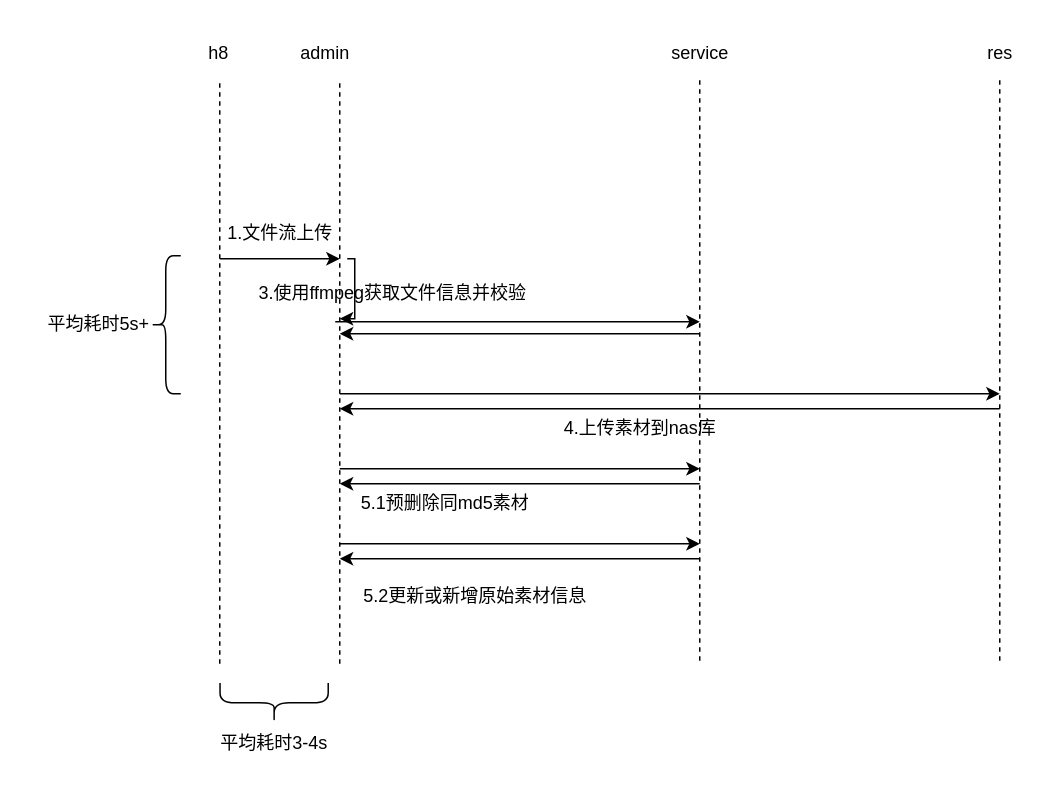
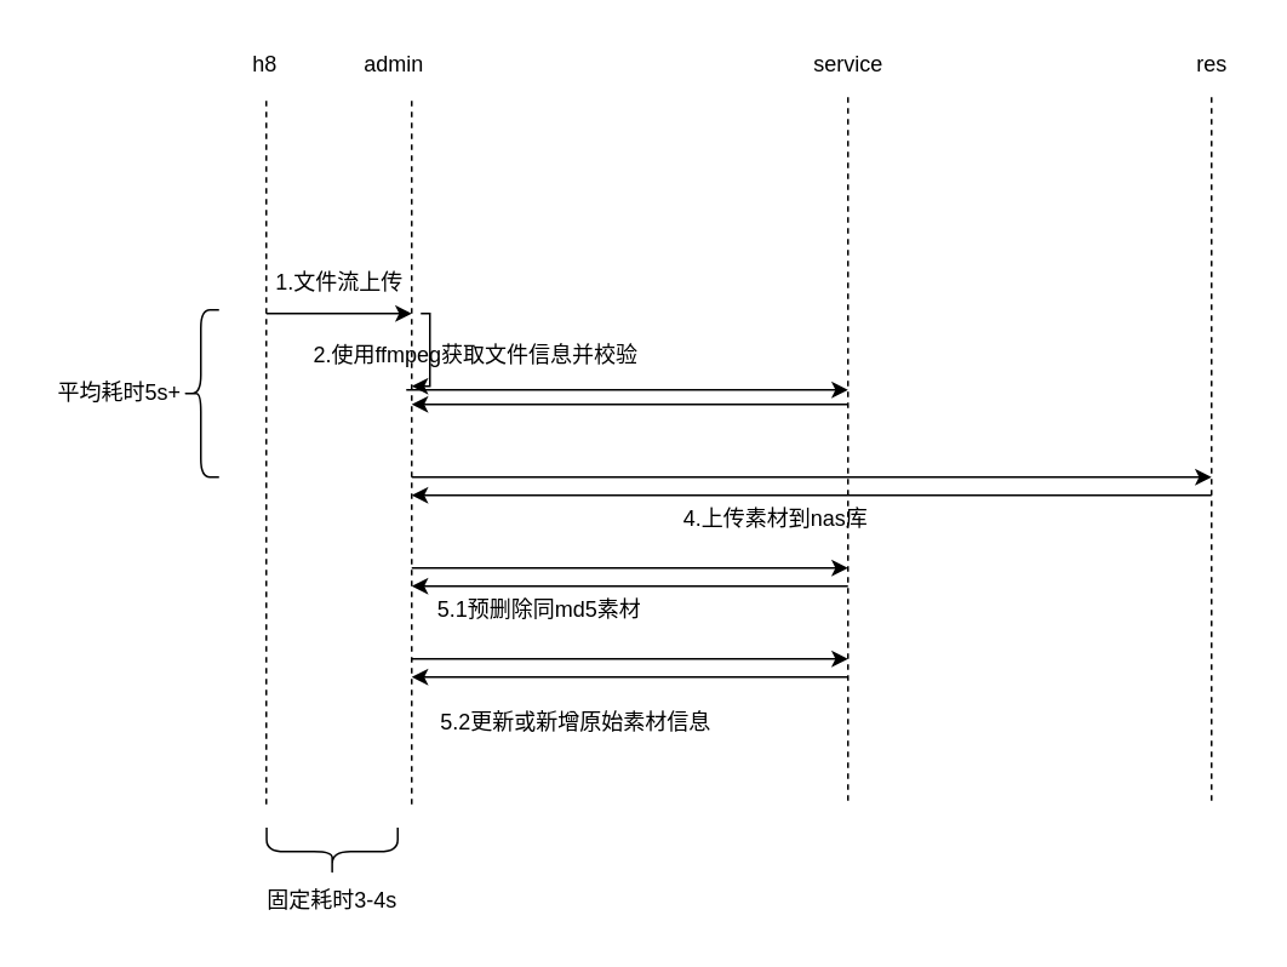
- <mxCell id="12" value="3.使用ffmpeg获取文件信息并校验" style="text;html=1;align=center;verticalAlign=middle;resizable=0;points=[];autosize=1;strokeColor=none;fillColor=none;" vertex="1" parent="1"><mxGeometry x="161" y="180" width="200" height="30" as="geometry" /></mxCell>
+ <mxCell id="12" value="2.使用ffmpeg获取文件信息并校验" style="text;html=1;align=center;verticalAlign=middle;resizable=0;points=[];autosize=1;strokeColor=none;fillColor=none;" vertex="1" parent="1"><mxGeometry x="161" y="180" width="200" height="30" as="geometry" /></mxCell>
- <mxCell id="26" value="平均耗时3-4s" style="text;html=1;align=center;verticalAlign=middle;resizable=0;points=[];autosize=1;strokeColor=none;fillColor=none;" vertex="1" parent="1"><mxGeometry x="137.25" y="480" width="90" height="30" as="geometry" /></mxCell>
+ <mxCell id="26" value="固定耗时3-4s" style="text;html=1;align=center;verticalAlign=middle;resizable=0;points=[];autosize=1;strokeColor=none;fillColor=none;" vertex="1" parent="1"><mxGeometry x="137.25" y="480" width="90" height="30" as="geometry" /></mxCell>
